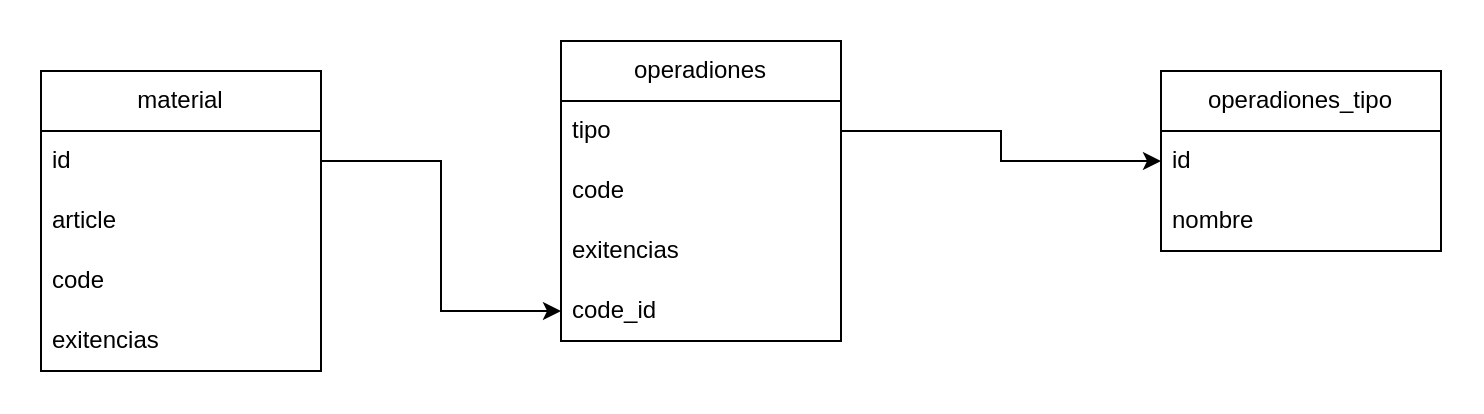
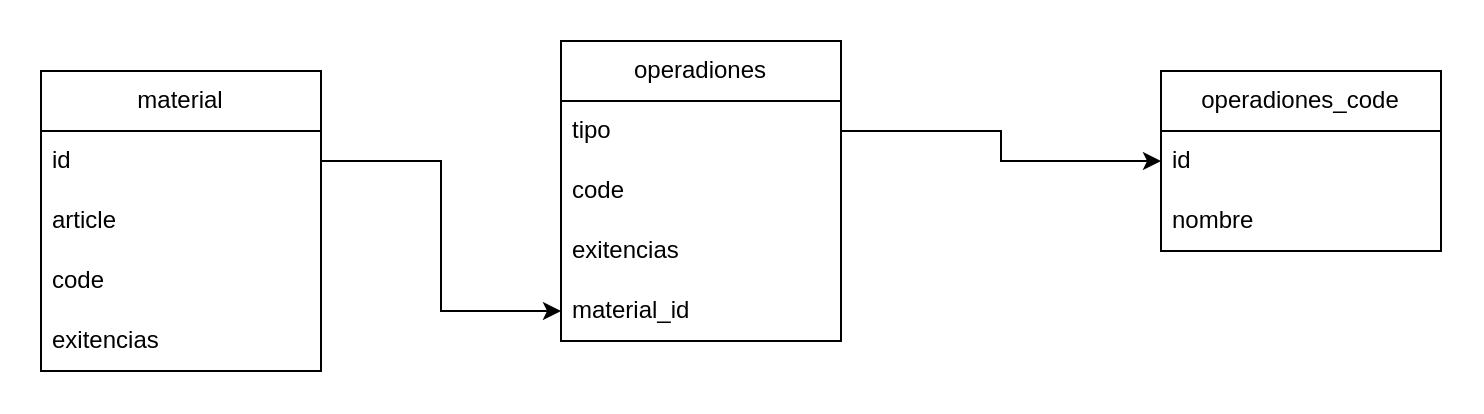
- <mxCell id="12" value="operadiones_tipo" style="swimlane;fontStyle=0;childLayout=stackLayout;horizontal=1;startSize=30;horizontalStack=0;resizeParent=1;resizeParentMax=0;resizeLast=0;collapsible=1;marginBottom=0;whiteSpace=wrap;html=1;" vertex="1" parent="1"><mxGeometry x="580" y="35" width="140" height="90" as="geometry" /></mxCell>
+ <mxCell id="12" value="operadiones_code" style="swimlane;fontStyle=0;childLayout=stackLayout;horizontal=1;startSize=30;horizontalStack=0;resizeParent=1;resizeParentMax=0;resizeLast=0;collapsible=1;marginBottom=0;whiteSpace=wrap;html=1;" vertex="1" parent="1"><mxGeometry x="580" y="35" width="140" height="90" as="geometry" /></mxCell>
- <mxCell id="11" value="code_id" style="text;strokeColor=none;fillColor=none;align=left;verticalAlign=middle;spacingLeft=4;spacingRight=4;overflow=hidden;points=[[0,0.5],[1,0.5]];portConstraint=eastwest;rotatable=0;whiteSpace=wrap;html=1;" vertex="1" parent="7"><mxGeometry y="120" width="140" height="30" as="geometry" /></mxCell>
+ <mxCell id="11" value="material_id" style="text;strokeColor=none;fillColor=none;align=left;verticalAlign=middle;spacingLeft=4;spacingRight=4;overflow=hidden;points=[[0,0.5],[1,0.5]];portConstraint=eastwest;rotatable=0;whiteSpace=wrap;html=1;" vertex="1" parent="7"><mxGeometry y="120" width="140" height="30" as="geometry" /></mxCell>
